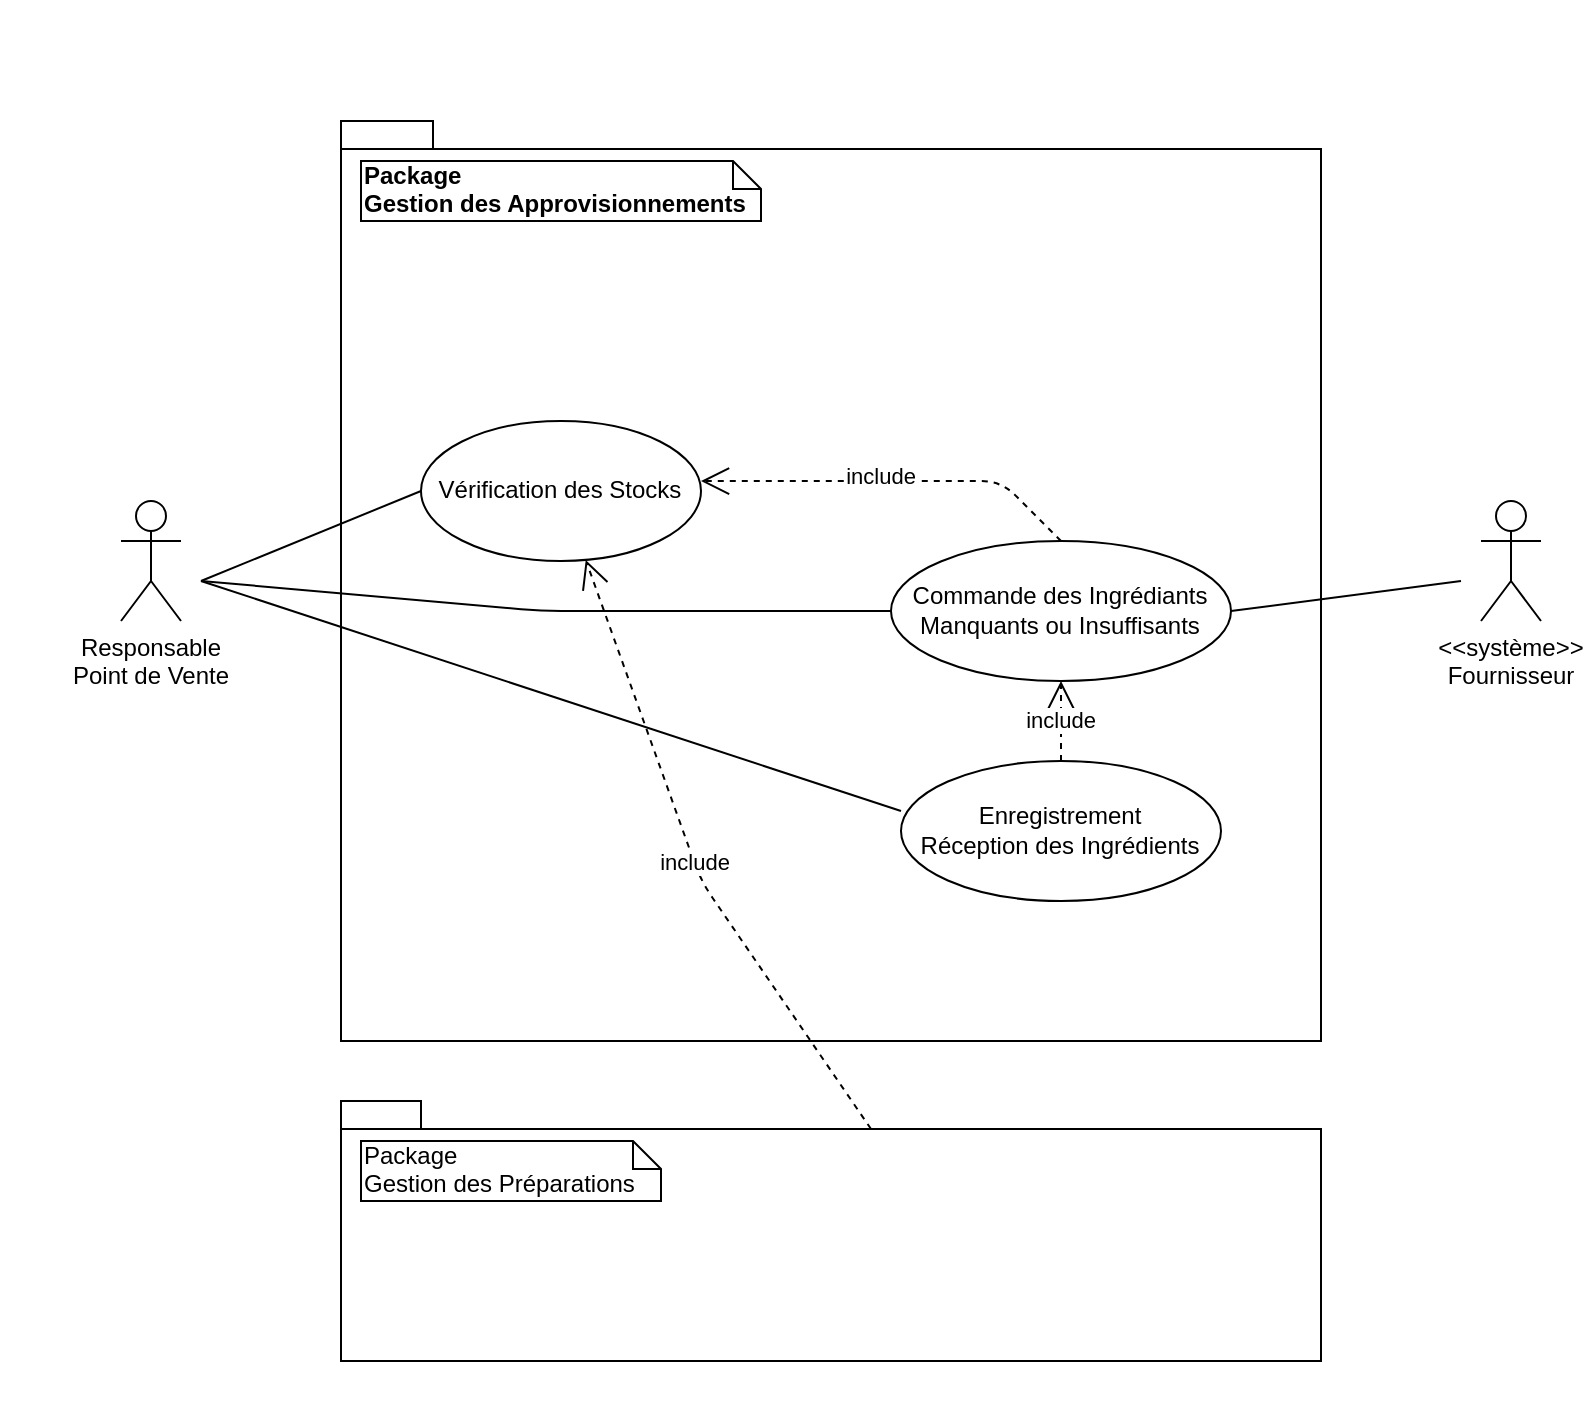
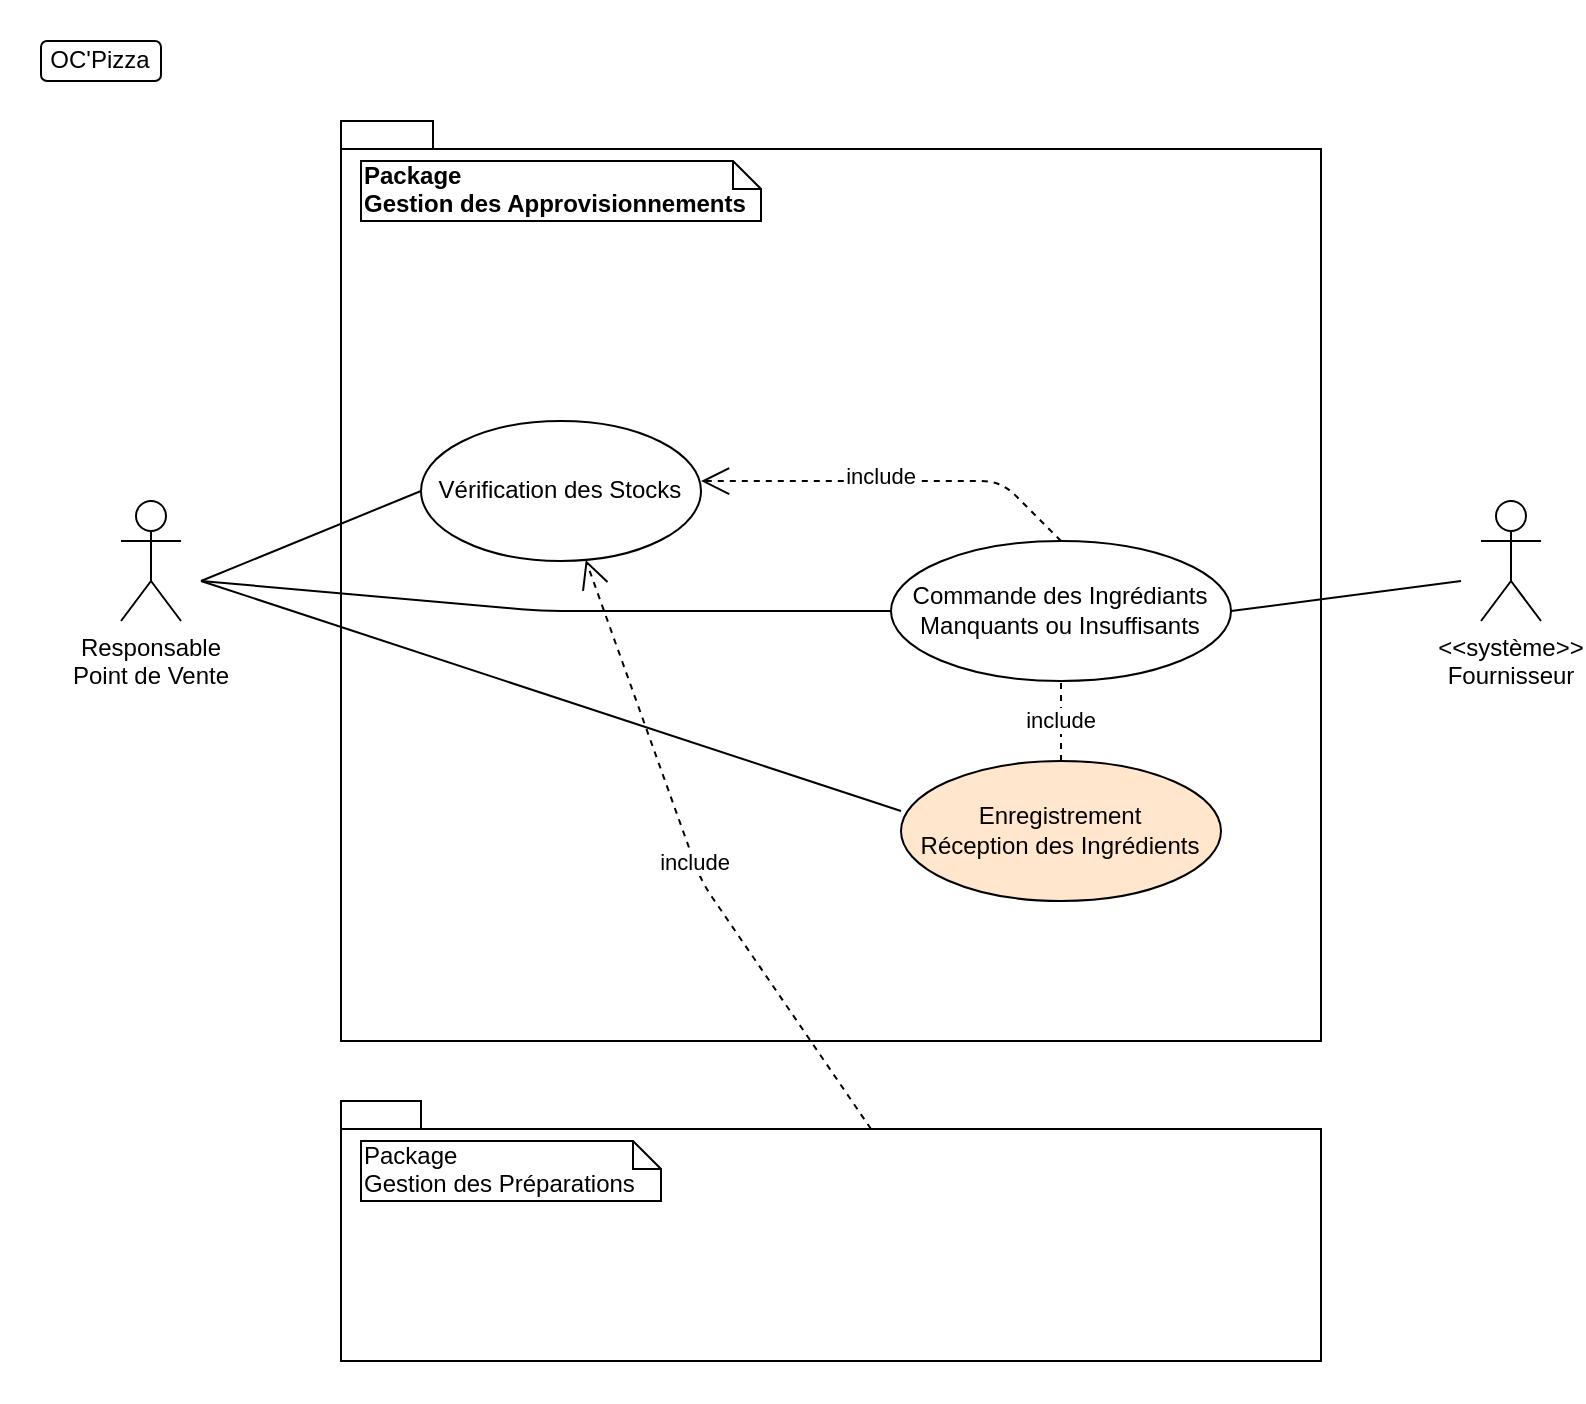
+ <mxCell id="4" value="OC'Pizza" style="rounded=1;whiteSpace=wrap;html=1;" parent="1" vertex="1"><mxGeometry x="20" y="20" width="60" height="20" as="geometry" /></mxCell>
- <mxCell id="17" value="include" style="endArrow=open;endSize=12;dashed=1;html=1;" edge="1" parent="1" source="11" target="10"><mxGeometry width="160" relative="1" as="geometry"><mxPoint x="520" y="354.5" as="sourcePoint" /><mxPoint x="360" y="354.5" as="targetPoint" /></mxGeometry></mxCell>
+ <mxCell id="17" value="include" style="endArrow=none;endSize=12;dashed=1;html=1;" edge="1" parent="1" source="11" target="10"><mxGeometry width="160" relative="1" as="geometry"><mxPoint x="520" y="354.5" as="sourcePoint" /><mxPoint x="360" y="354.5" as="targetPoint" /></mxGeometry></mxCell>
- <mxCell id="11" value="Enregistrement&lt;br&gt;Réception des Ingrédients" style="ellipse;whiteSpace=wrap;html=1;" vertex="1" parent="1"><mxGeometry x="450" y="380" width="160" height="70" as="geometry" /></mxCell>
+ <mxCell id="11" value="Enregistrement&lt;br&gt;Réception des Ingrédients" style="ellipse;whiteSpace=wrap;html=1;fillColor=#ffe6cc;" vertex="1" parent="1"><mxGeometry x="450" y="380" width="160" height="70" as="geometry" /></mxCell>
